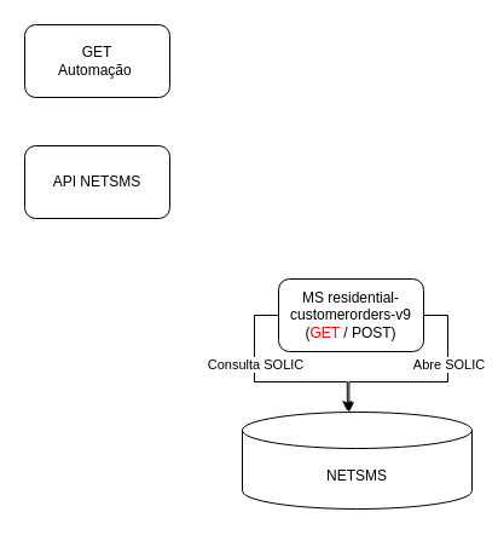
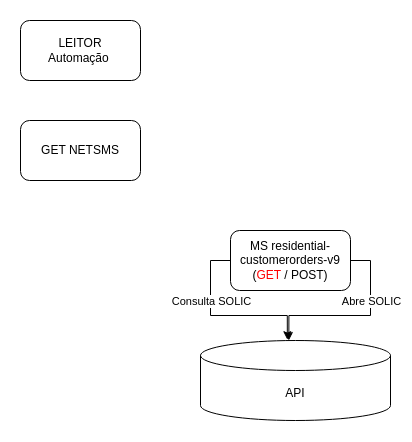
- <mxCell id="2" value="GET&lt;div&gt;Automação&amp;nbsp;&lt;/div&gt;" style="rounded=1;whiteSpace=wrap;html=1;" vertex="1" parent="1"><mxGeometry x="20" y="20" width="120" height="60" as="geometry" /></mxCell>
+ <mxCell id="2" value="LEITOR&lt;div&gt;Automação&amp;nbsp;&lt;/div&gt;" style="rounded=1;whiteSpace=wrap;html=1;" vertex="1" parent="1"><mxGeometry x="20" y="20" width="120" height="60" as="geometry" /></mxCell>
- <mxCell id="3" value="API NETSMS" style="rounded=1;whiteSpace=wrap;html=1;" vertex="1" parent="1"><mxGeometry x="20" y="120" width="120" height="60" as="geometry" /></mxCell>
+ <mxCell id="3" value="GET NETSMS" style="rounded=1;whiteSpace=wrap;html=1;" vertex="1" parent="1"><mxGeometry x="20" y="120" width="120" height="60" as="geometry" /></mxCell>
- <mxCell id="5" value="NETSMS" style="shape=cylinder3;whiteSpace=wrap;html=1;boundedLbl=1;backgroundOutline=1;size=15;" vertex="1" parent="1"><mxGeometry x="200" y="340" width="190" height="80" as="geometry" /></mxCell>
+ <mxCell id="5" value="API" style="shape=cylinder3;whiteSpace=wrap;html=1;boundedLbl=1;backgroundOutline=1;size=15;" vertex="1" parent="1"><mxGeometry x="200" y="340" width="190" height="80" as="geometry" /></mxCell>
